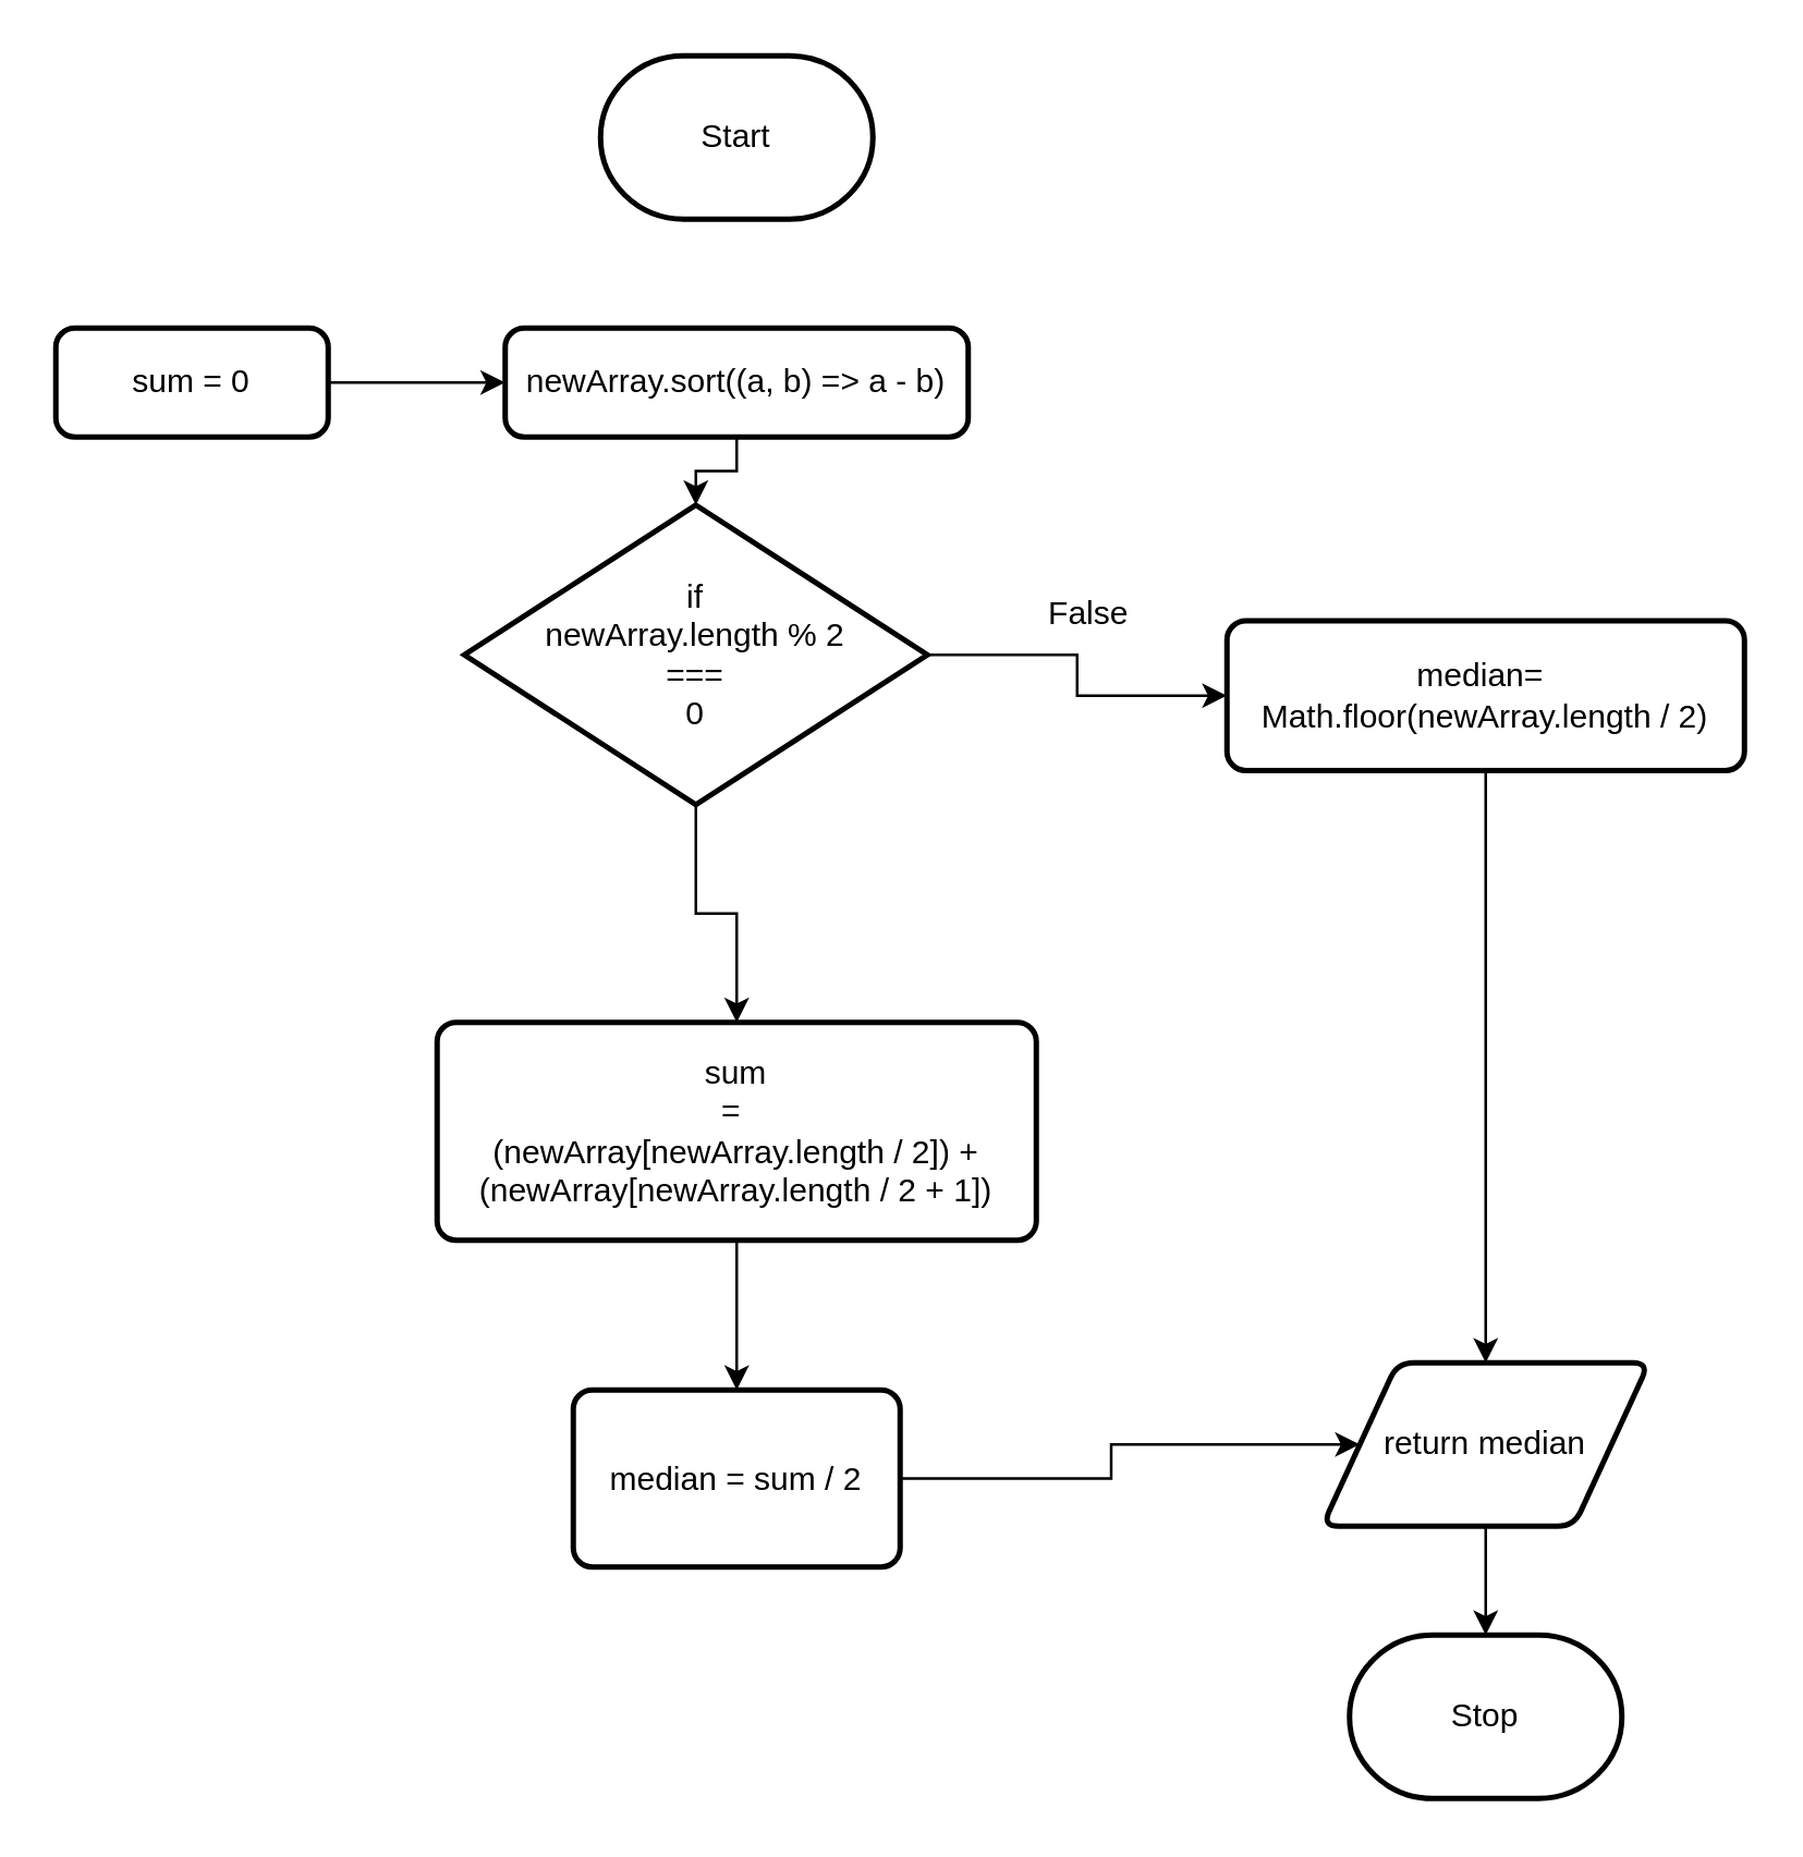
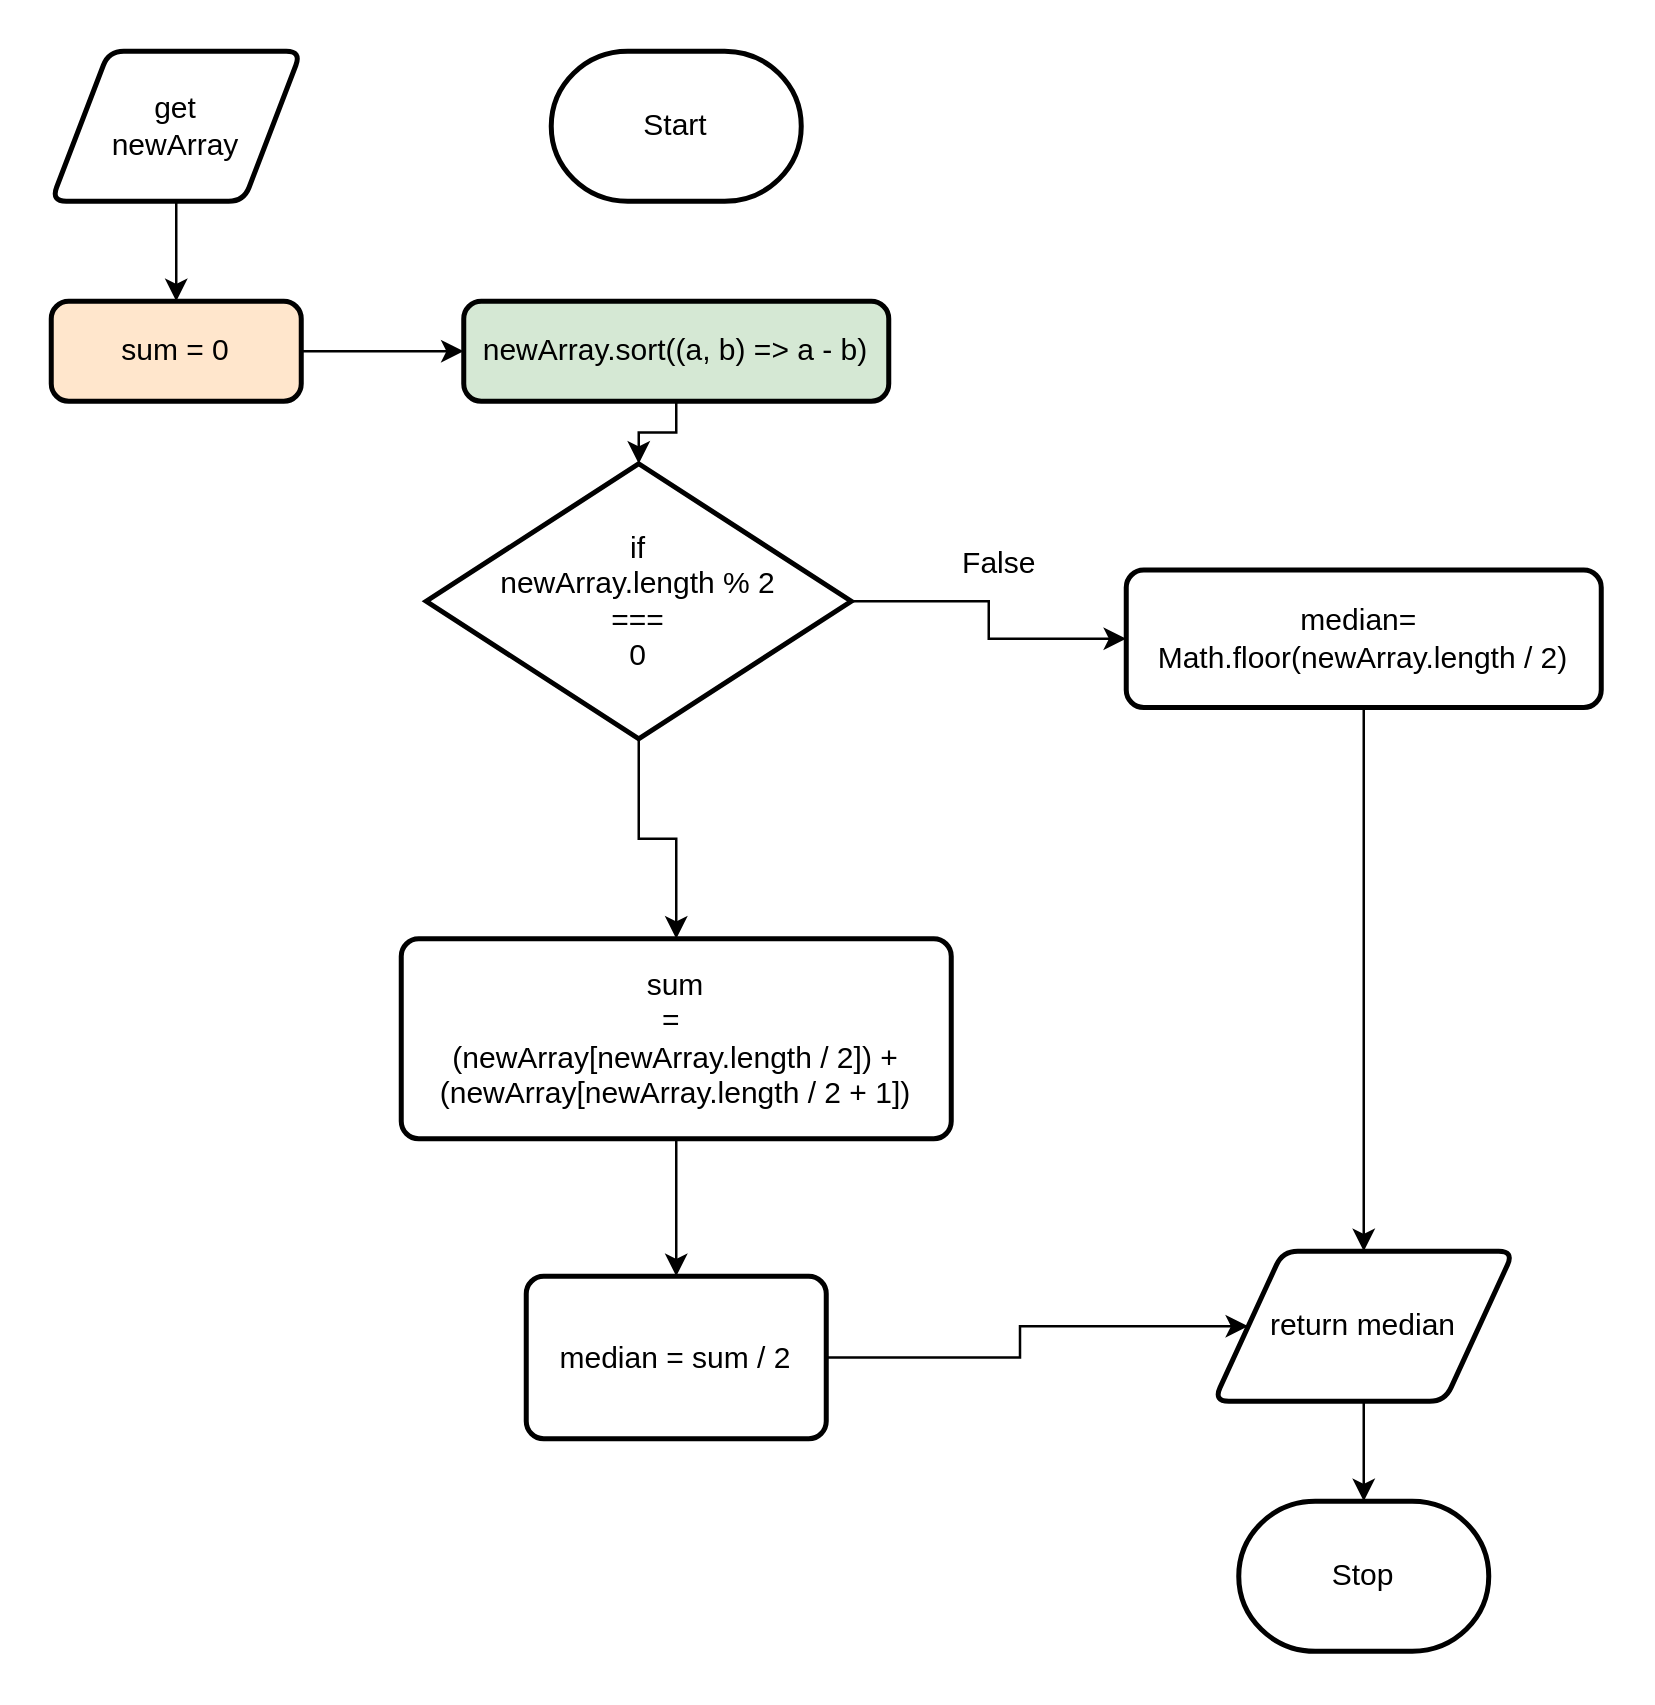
+ <mxCell id="4" value="get&lt;br&gt;newArray" style="shape=parallelogram;html=1;strokeWidth=2;perimeter=parallelogramPerimeter;whiteSpace=wrap;rounded=1;arcSize=12;size=0.23;" parent="1" vertex="1"><mxGeometry x="20" y="20" width="100" height="60" as="geometry" /></mxCell>
+ <mxCell id="3" style="edgeStyle=orthogonalEdgeStyle;rounded=0;html=1;entryX=0.5;entryY=0;entryDx=0;entryDy=0;" parent="1" source="4" target="6" edge="1"><mxGeometry relative="1" as="geometry" /></mxCell>
- <mxCell id="6" value="&lt;div&gt;sum = 0&lt;/div&gt;" style="rounded=1;whiteSpace=wrap;html=1;absoluteArcSize=1;arcSize=14;strokeWidth=2;" parent="1" vertex="1"><mxGeometry x="20" y="120" width="100" height="40" as="geometry" /></mxCell>
+ <mxCell id="6" value="&lt;div&gt;sum = 0&lt;/div&gt;" style="rounded=1;whiteSpace=wrap;html=1;absoluteArcSize=1;arcSize=14;strokeWidth=2;fillColor=#ffe6cc;" parent="1" vertex="1"><mxGeometry x="20" y="120" width="100" height="40" as="geometry" /></mxCell>
- <mxCell id="8" value="&lt;div&gt;newArray.sort((a, b) =&amp;gt; a - b)&lt;/div&gt;" style="rounded=1;whiteSpace=wrap;html=1;absoluteArcSize=1;arcSize=14;strokeWidth=2;" parent="1" vertex="1"><mxGeometry x="185" y="120" width="170" height="40" as="geometry" /></mxCell>
+ <mxCell id="8" value="&lt;div&gt;newArray.sort((a, b) =&amp;gt; a - b)&lt;/div&gt;" style="rounded=1;whiteSpace=wrap;html=1;absoluteArcSize=1;arcSize=14;strokeWidth=2;fillColor=#d5e8d4;" parent="1" vertex="1"><mxGeometry x="185" y="120" width="170" height="40" as="geometry" /></mxCell>
